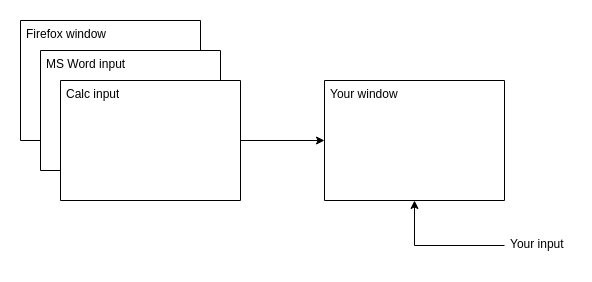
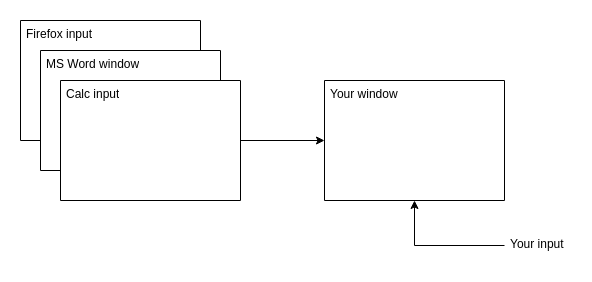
- <mxCell id="3" value="Firefox window" style="text;strokeColor=none;fillColor=none;spacingLeft=4;spacingRight=4;overflow=hidden;rotatable=0;points=[[0,0.5],[1,0.5]];portConstraint=eastwest;fontSize=12;whiteSpace=wrap;html=1;" vertex="1" parent="1"><mxGeometry x="20" y="20" width="100" height="20" as="geometry" /></mxCell>
+ <mxCell id="3" value="Firefox input" style="text;strokeColor=none;fillColor=none;spacingLeft=4;spacingRight=4;overflow=hidden;rotatable=0;points=[[0,0.5],[1,0.5]];portConstraint=eastwest;fontSize=12;whiteSpace=wrap;html=1;" vertex="1" parent="1"><mxGeometry x="20" y="20" width="100" height="20" as="geometry" /></mxCell>
- <mxCell id="7" value="MS Word input" style="text;strokeColor=none;fillColor=none;spacingLeft=4;spacingRight=4;overflow=hidden;rotatable=0;points=[[0,0.5],[1,0.5]];portConstraint=eastwest;fontSize=12;whiteSpace=wrap;html=1;" vertex="1" parent="1"><mxGeometry x="40" y="50" width="110" height="20" as="geometry" /></mxCell>
+ <mxCell id="7" value="MS Word window" style="text;strokeColor=none;fillColor=none;spacingLeft=4;spacingRight=4;overflow=hidden;rotatable=0;points=[[0,0.5],[1,0.5]];portConstraint=eastwest;fontSize=12;whiteSpace=wrap;html=1;" vertex="1" parent="1"><mxGeometry x="40" y="50" width="110" height="20" as="geometry" /></mxCell>
